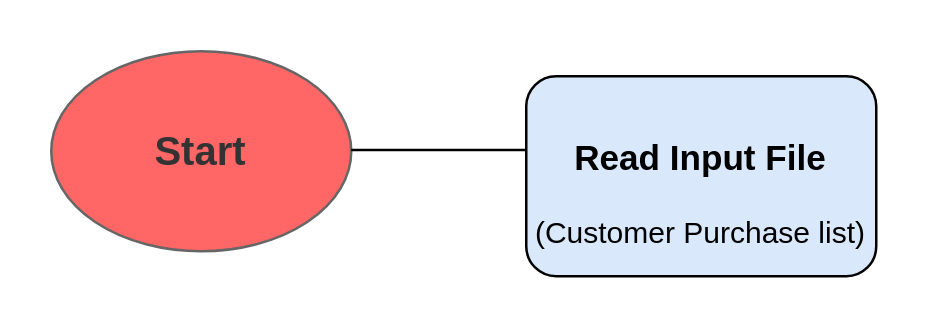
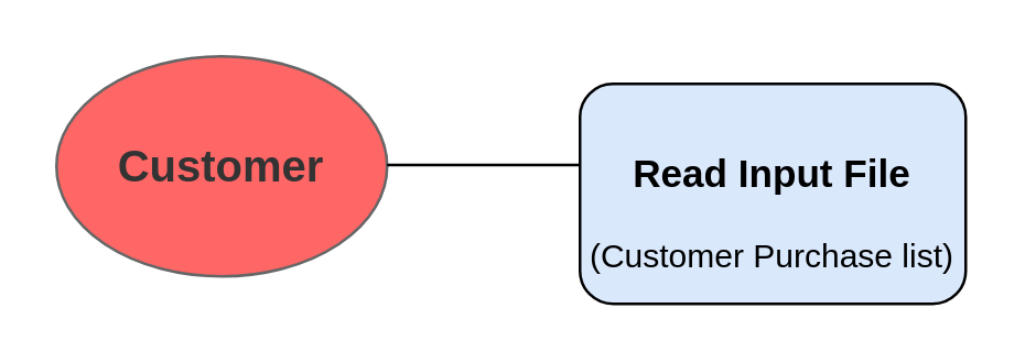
- <mxCell id="2" value="&lt;h2&gt;&lt;font size=&quot;3&quot;&gt;Start&lt;/font&gt;&lt;/h2&gt;" style="ellipse;whiteSpace=wrap;html=1;fillColor=#FF6666;fontColor=#333333;strokeColor=#666666;" vertex="1" parent="1"><mxGeometry x="20" y="20" width="120" height="80" as="geometry" /></mxCell>
+ <mxCell id="2" value="&lt;h2&gt;&lt;font size=&quot;3&quot;&gt;Customer&lt;/font&gt;&lt;/h2&gt;" style="ellipse;whiteSpace=wrap;html=1;fillColor=#FF6666;fontColor=#333333;strokeColor=#666666;" vertex="1" parent="1"><mxGeometry x="20" y="20" width="120" height="80" as="geometry" /></mxCell>
